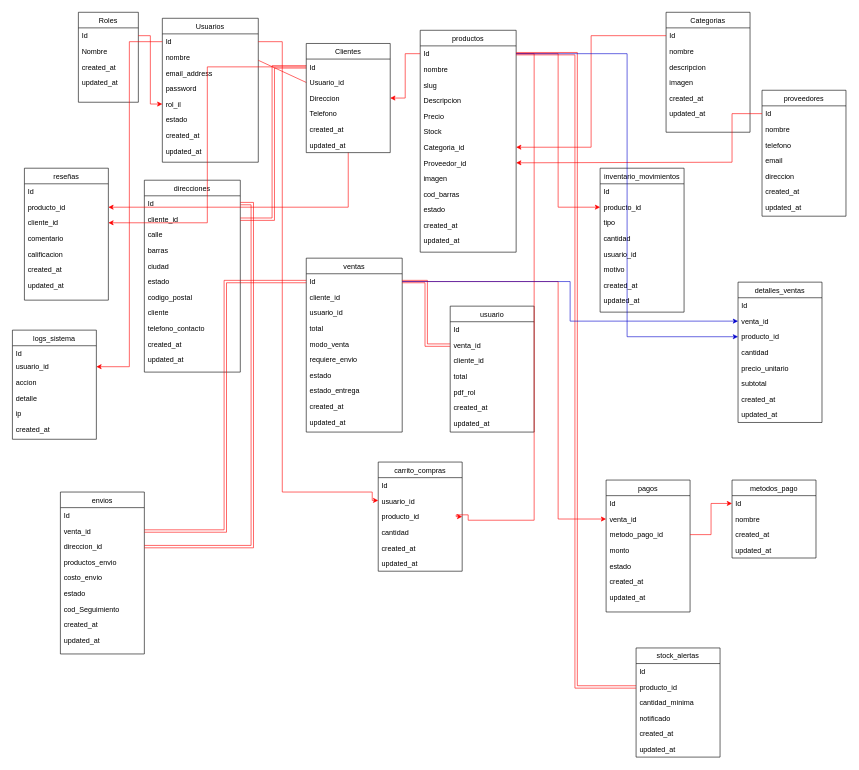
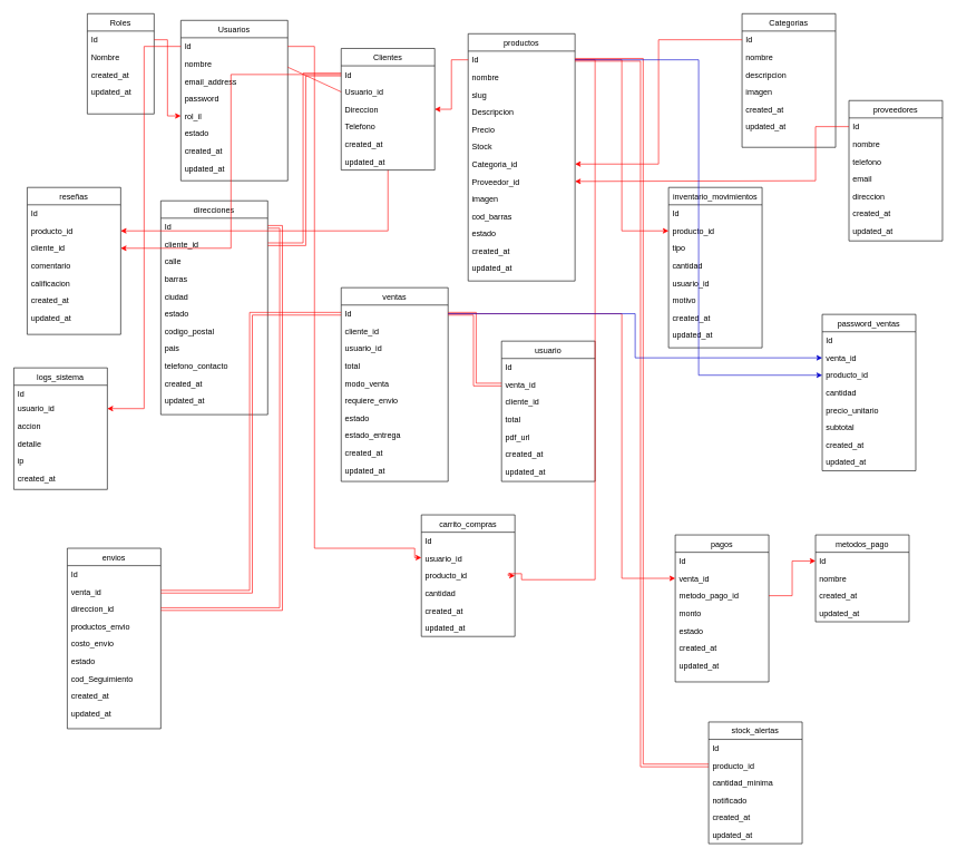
- <mxCell id="80" value="detalles_ventas" style="swimlane;fontStyle=0;align=center;verticalAlign=top;childLayout=stackLayout;horizontal=1;startSize=26;horizontalStack=0;resizeParent=1;resizeLast=0;collapsible=1;marginBottom=0;rounded=0;shadow=0;strokeWidth=1;" vertex="1" parent="1"><mxGeometry x="1230" y="470" width="140" height="234" as="geometry"><mxRectangle x="550" y="140" width="160" height="26" as="alternateBounds" /></mxGeometry></mxCell>
+ <mxCell id="80" value="password_ventas" style="swimlane;fontStyle=0;align=center;verticalAlign=top;childLayout=stackLayout;horizontal=1;startSize=26;horizontalStack=0;resizeParent=1;resizeLast=0;collapsible=1;marginBottom=0;rounded=0;shadow=0;strokeWidth=1;" vertex="1" parent="1"><mxGeometry x="1230" y="470" width="140" height="234" as="geometry"><mxRectangle x="550" y="140" width="160" height="26" as="alternateBounds" /></mxGeometry></mxCell>
- <mxCell id="33" value="cliente" style="text;align=left;verticalAlign=top;spacingLeft=4;spacingRight=4;overflow=hidden;rotatable=0;points=[[0,0.5],[1,0.5]];portConstraint=eastwest;" vertex="1" parent="25"><mxGeometry y="208" width="160" height="26" as="geometry" /></mxCell>
+ <mxCell id="33" value="pais" style="text;align=left;verticalAlign=top;spacingLeft=4;spacingRight=4;overflow=hidden;rotatable=0;points=[[0,0.5],[1,0.5]];portConstraint=eastwest;" vertex="1" parent="25"><mxGeometry y="208" width="160" height="26" as="geometry" /></mxCell>
- <mxCell id="114" value="pdf_rol" style="text;align=left;verticalAlign=top;spacingLeft=4;spacingRight=4;overflow=hidden;rotatable=0;points=[[0,0.5],[1,0.5]];portConstraint=eastwest;rounded=0;shadow=0;html=0;" vertex="1" parent="109"><mxGeometry y="130" width="140" height="26" as="geometry" /></mxCell>
+ <mxCell id="114" value="pdf_url" style="text;align=left;verticalAlign=top;spacingLeft=4;spacingRight=4;overflow=hidden;rotatable=0;points=[[0,0.5],[1,0.5]];portConstraint=eastwest;rounded=0;shadow=0;html=0;" vertex="1" parent="109"><mxGeometry y="130" width="140" height="26" as="geometry" /></mxCell>
